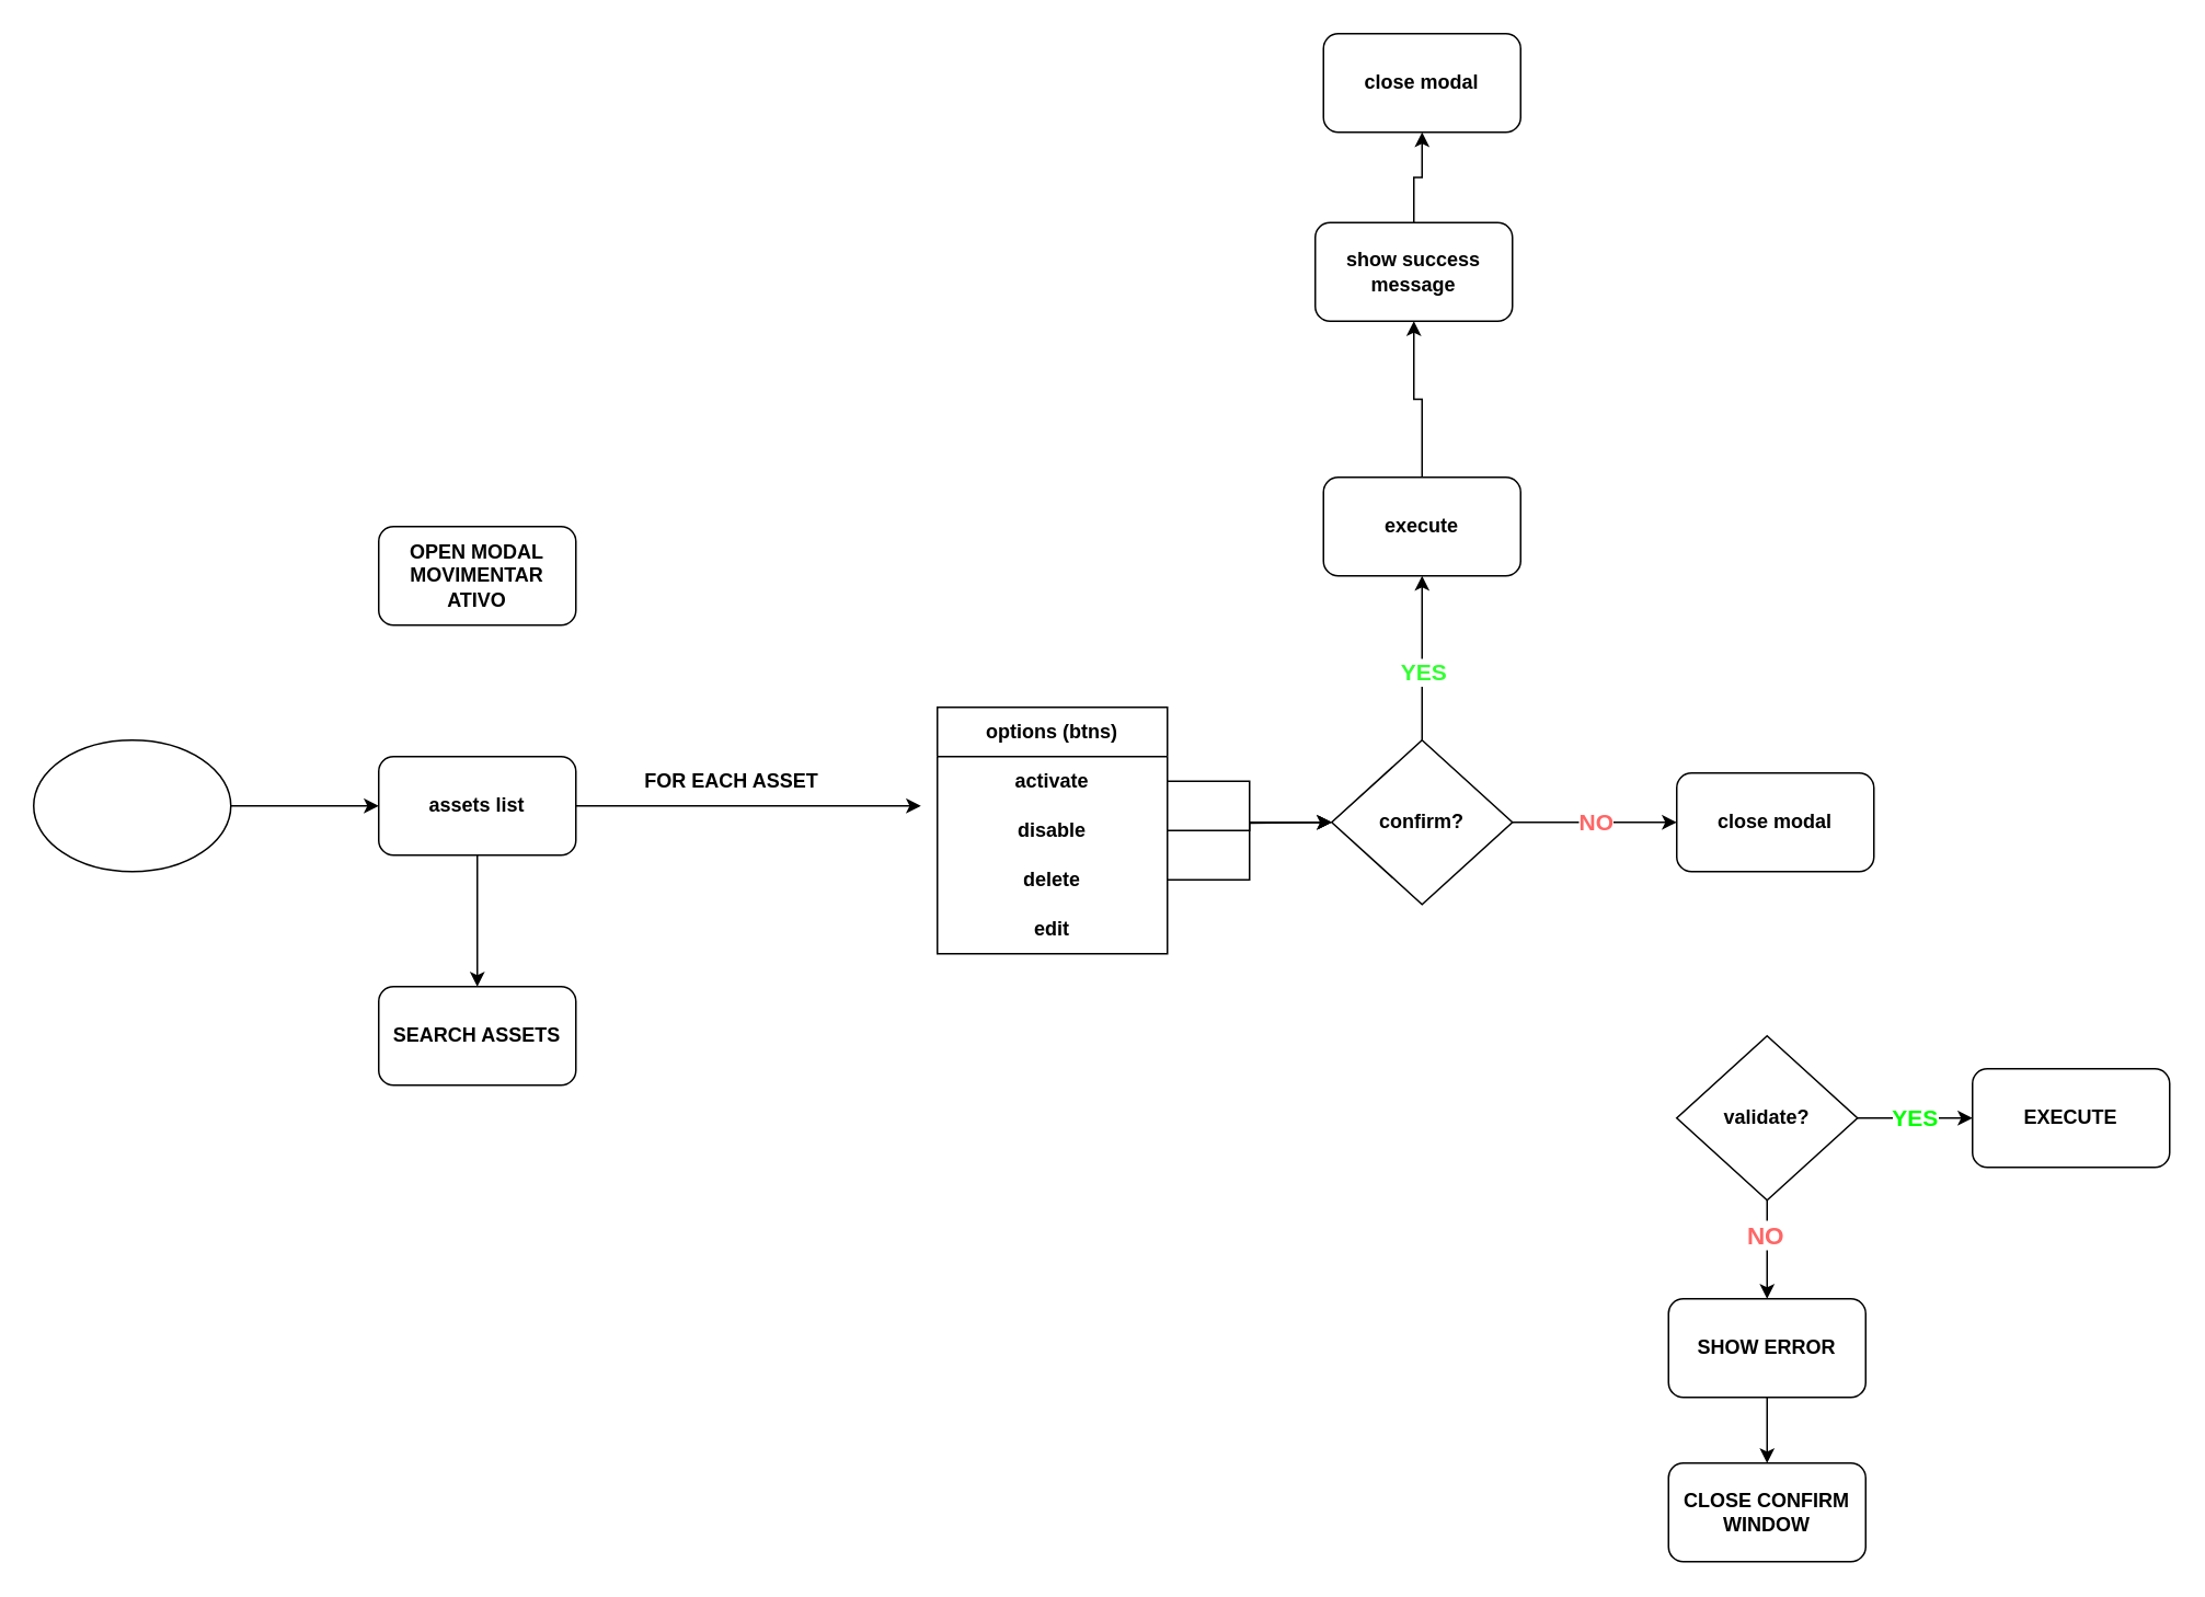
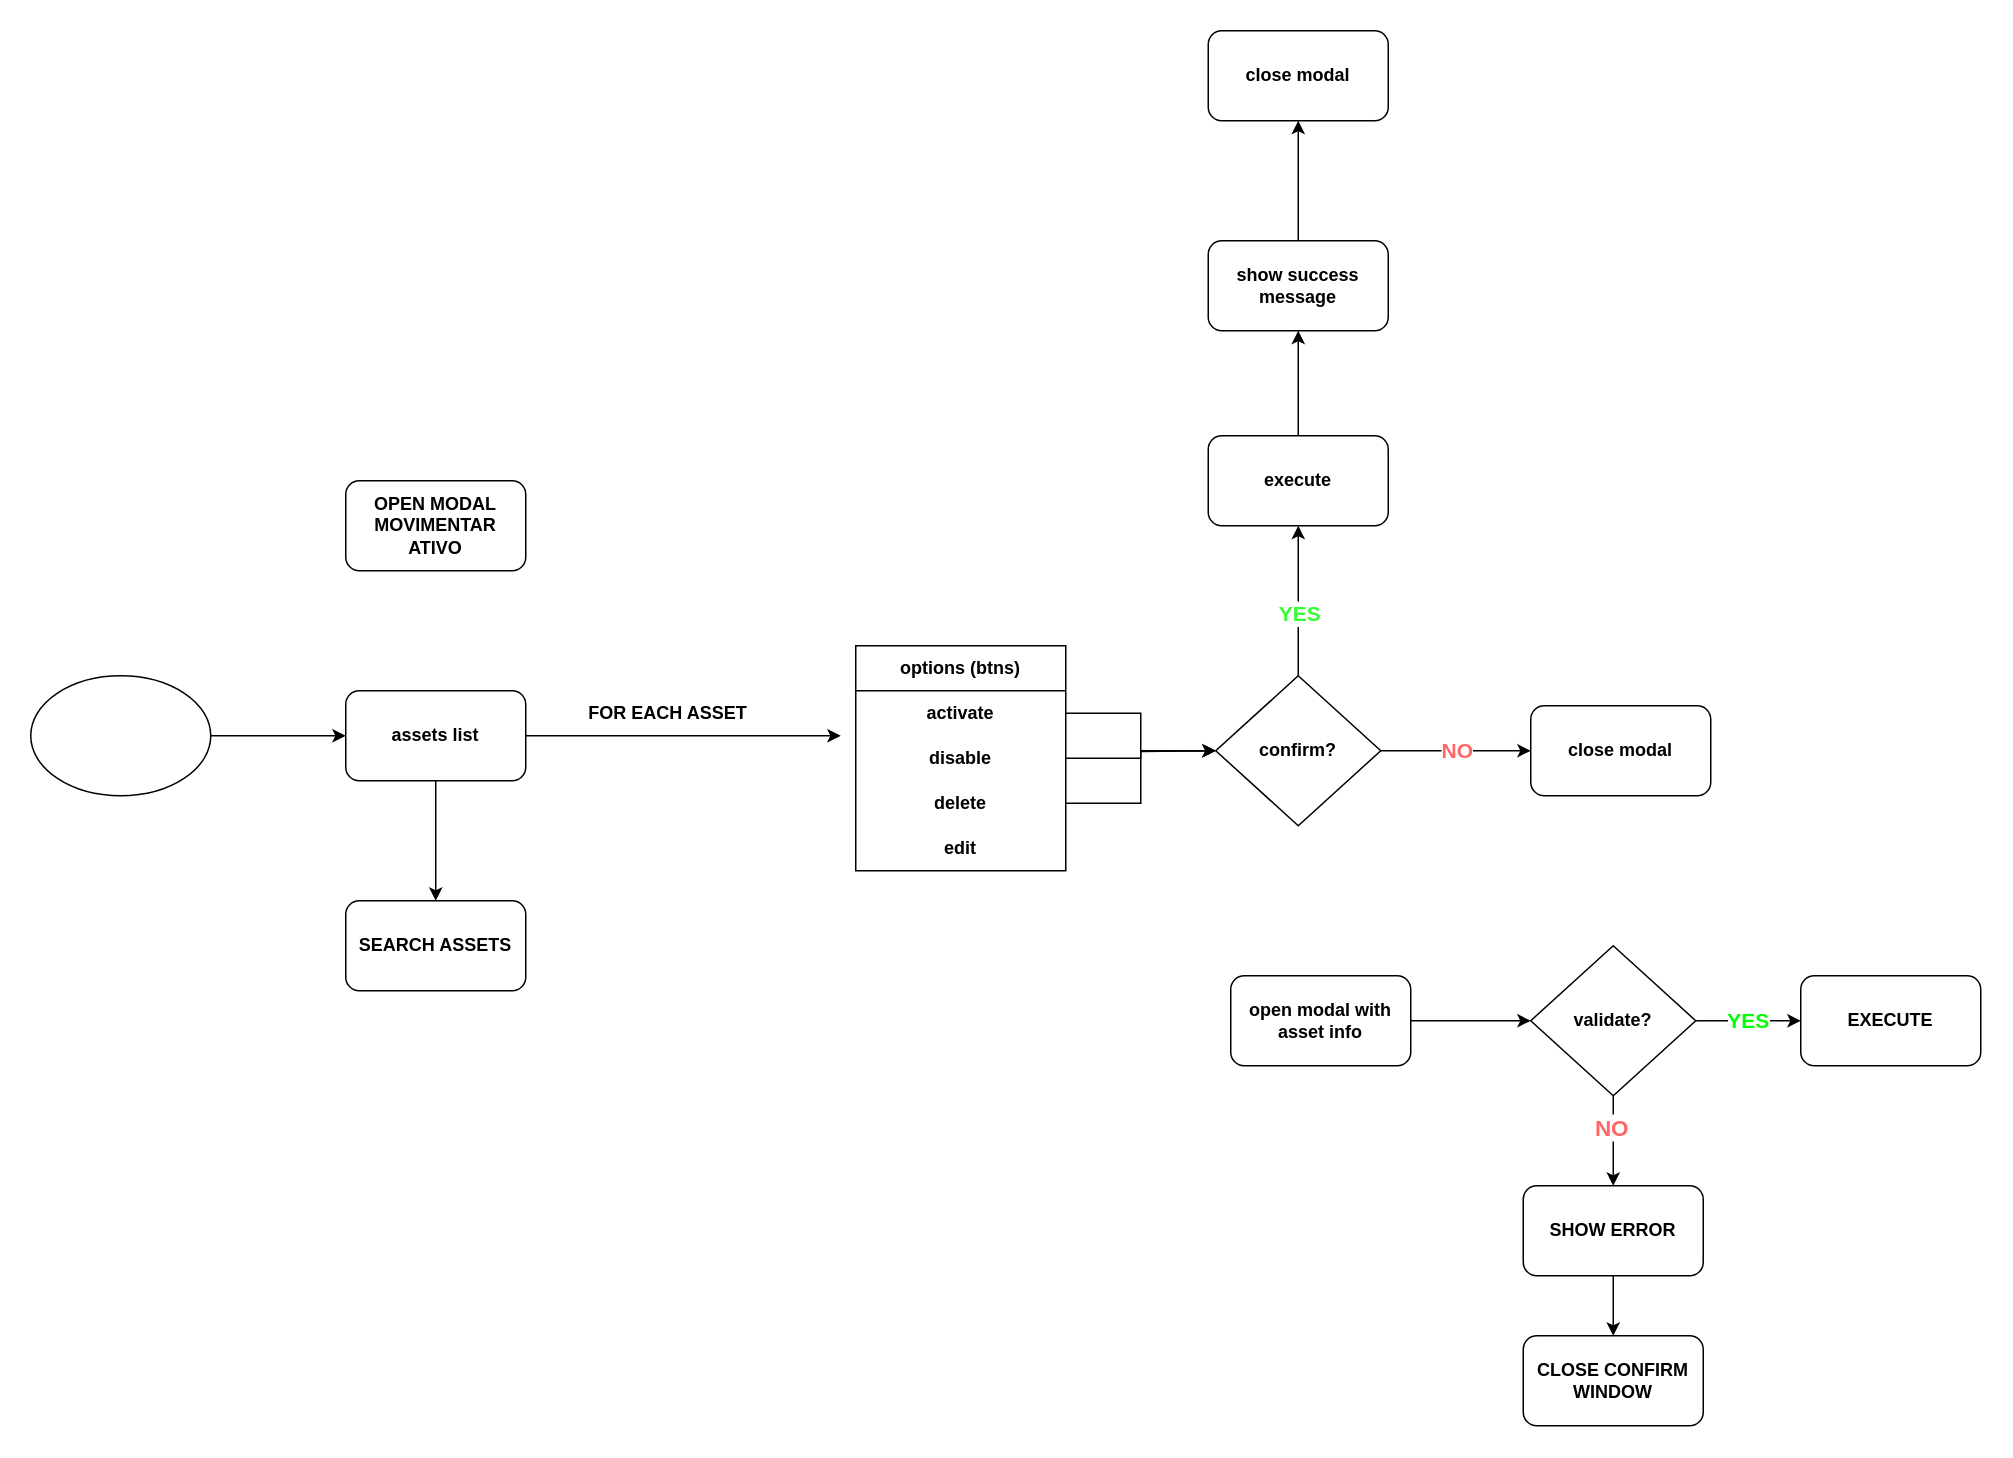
- <mxCell id="32" value="show success message" style="rounded=1;whiteSpace=wrap;html=1;fontStyle=1" parent="1" vertex="1"><mxGeometry x="800" y="135" width="120" height="60" as="geometry" /></mxCell>
+ <mxCell id="32" value="show success message" style="rounded=1;whiteSpace=wrap;html=1;fontStyle=1" parent="1" vertex="1"><mxGeometry x="805" y="160" width="120" height="60" as="geometry" /></mxCell>
+ <mxCell id="24" value="open modal with asset info" style="rounded=1;whiteSpace=wrap;html=1;fontStyle=1" parent="1" vertex="1"><mxGeometry x="820" y="650" width="120" height="60" as="geometry" /></mxCell>
+ <mxCell id="23" style="edgeStyle=orthogonalEdgeStyle;rounded=0;orthogonalLoop=1;jettySize=auto;html=1;entryX=0;entryY=0.5;entryDx=0;entryDy=0;" parent="1" source="24" target="29" edge="1"><mxGeometry relative="1" as="geometry"><mxPoint x="1010" y="680" as="targetPoint" /></mxGeometry></mxCell>
